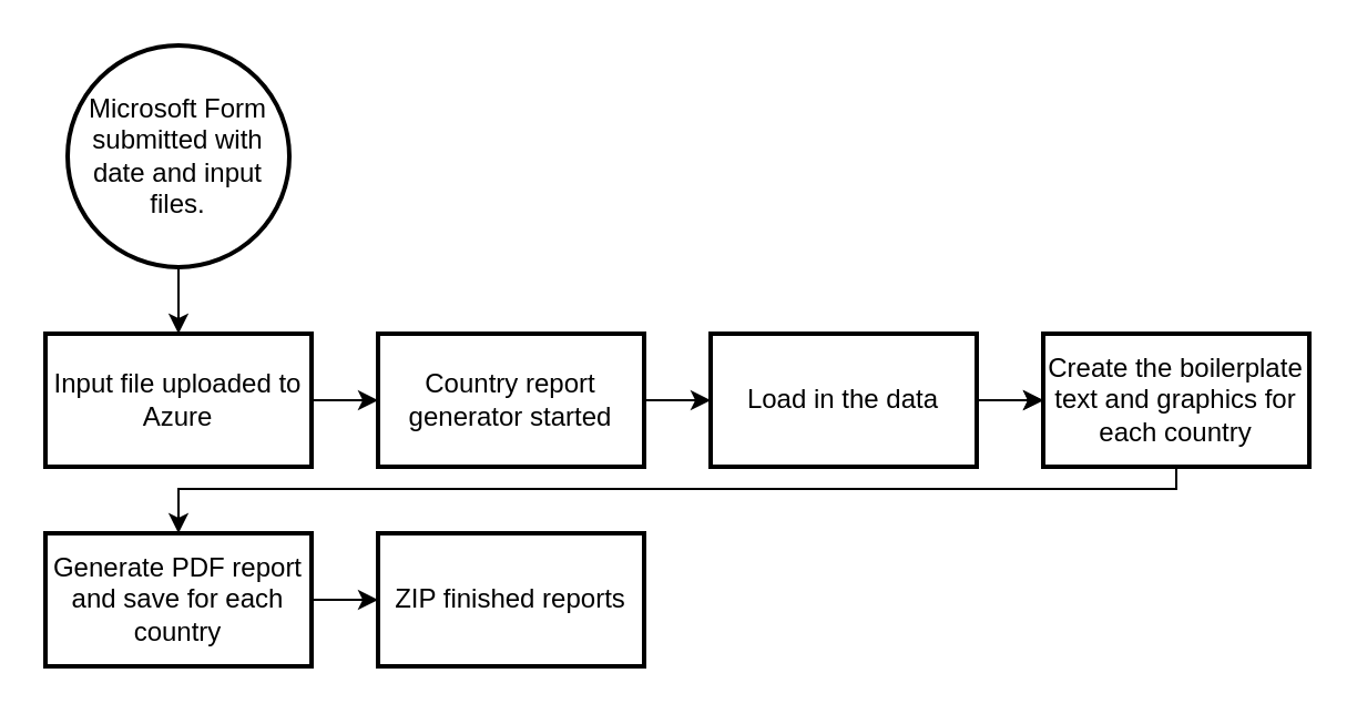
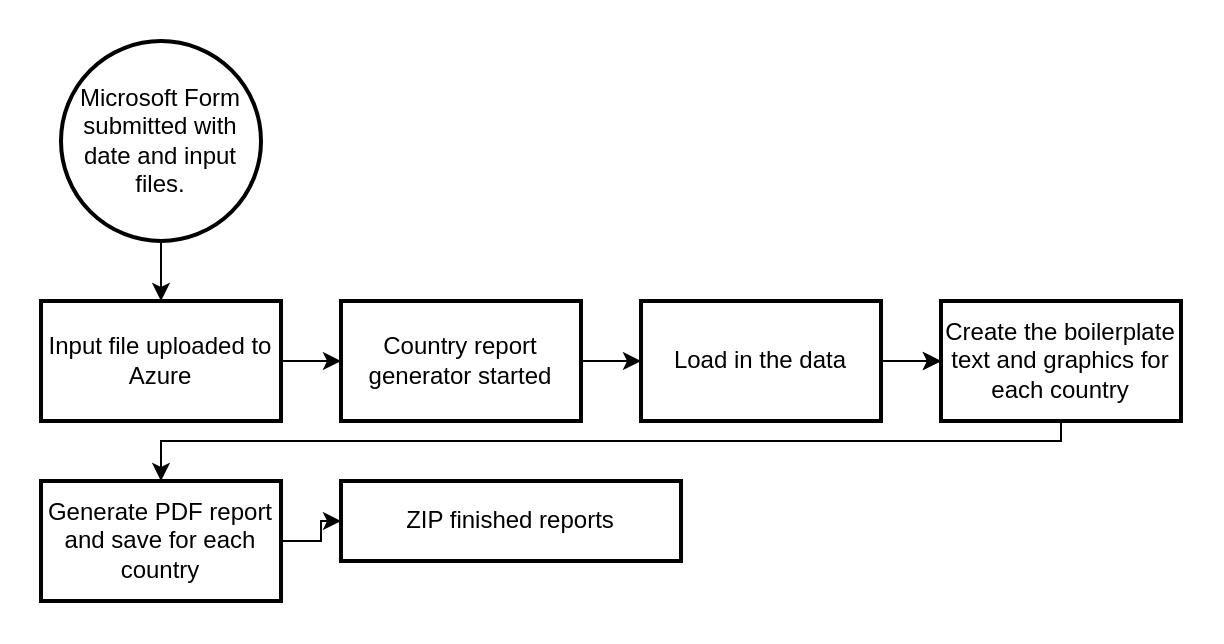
- <mxCell id="15" value="ZIP finished reports" style="whiteSpace=wrap;html=1;strokeWidth=2;" vertex="1" parent="1"><mxGeometry x="170" y="240" width="120" height="60" as="geometry" /></mxCell>
+ <mxCell id="15" value="ZIP finished reports" style="whiteSpace=wrap;html=1;strokeWidth=2;" vertex="1" parent="1"><mxGeometry x="170" y="240" width="170" height="40" as="geometry" /></mxCell>
